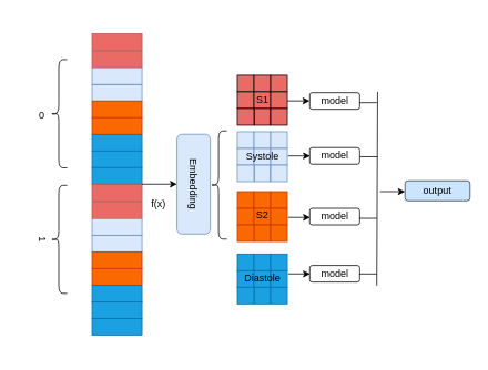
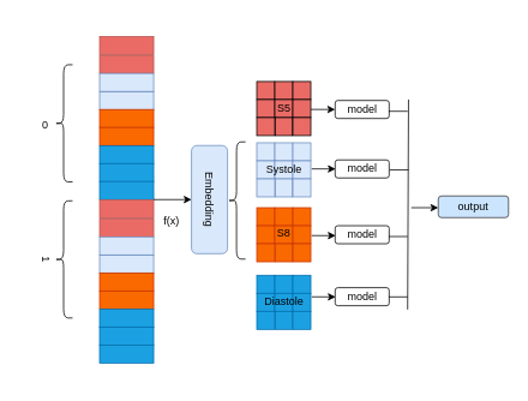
- <mxCell id="51" value="S1" style="text;html=1;strokeColor=none;fillColor=none;align=center;verticalAlign=middle;whiteSpace=wrap;rounded=0;" vertex="1" parent="1"><mxGeometry x="284.5" y="105" width="60" height="30" as="geometry" /></mxCell>
+ <mxCell id="51" value="S5" style="text;html=1;strokeColor=none;fillColor=none;align=center;verticalAlign=middle;whiteSpace=wrap;rounded=0;" vertex="1" parent="1"><mxGeometry x="284.5" y="105" width="60" height="30" as="geometry" /></mxCell>
- <mxCell id="53" value="S2" style="text;html=1;strokeColor=none;fillColor=none;align=center;verticalAlign=middle;whiteSpace=wrap;rounded=0;" vertex="1" parent="1"><mxGeometry x="280.25" y="241" width="68.5" height="35" as="geometry" /></mxCell>
+ <mxCell id="53" value="S8" style="text;html=1;strokeColor=none;fillColor=none;align=center;verticalAlign=middle;whiteSpace=wrap;rounded=0;" vertex="1" parent="1"><mxGeometry x="280.25" y="241" width="68.5" height="35" as="geometry" /></mxCell>
